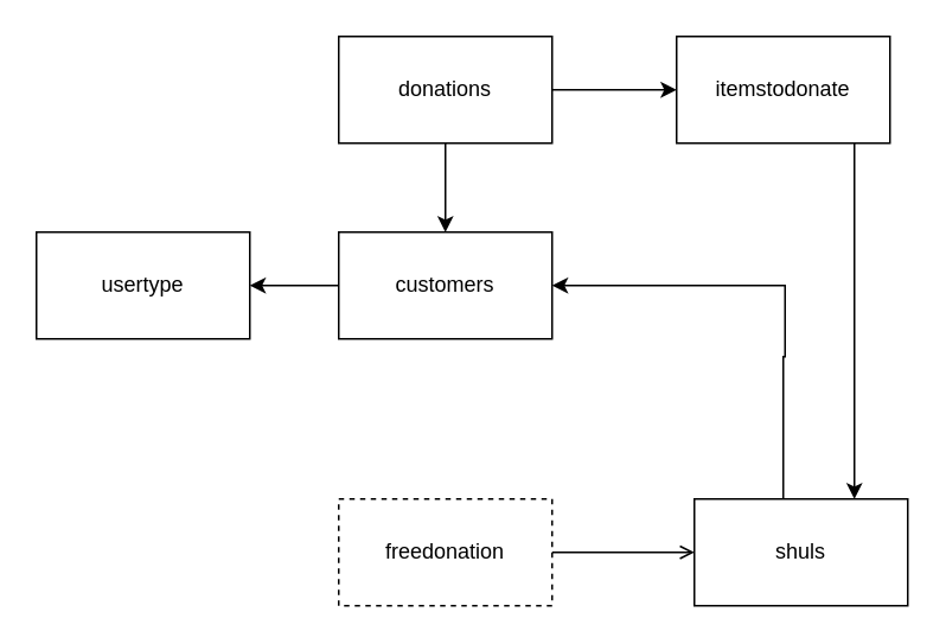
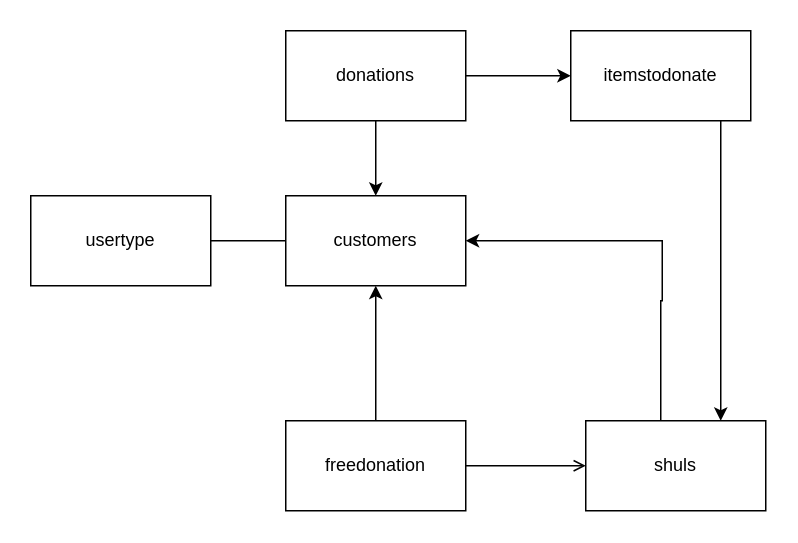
- <mxCell id="9" style="edgeStyle=orthogonalEdgeStyle;rounded=0;orthogonalLoop=1;jettySize=auto;html=1;entryX=1;entryY=0.5;entryDx=0;entryDy=0;" edge="1" parent="1" source="10" target="8"><mxGeometry relative="1" as="geometry" /></mxCell>
+ <mxCell id="9" style="edgeStyle=orthogonalEdgeStyle;rounded=0;orthogonalLoop=1;jettySize=auto;html=1;entryX=1;entryY=0.5;entryDx=0;entryDy=0;endArrow=none;" edge="1" parent="1" source="10" target="8"><mxGeometry relative="1" as="geometry" /></mxCell>
+ <mxCell id="5" style="edgeStyle=orthogonalEdgeStyle;rounded=0;orthogonalLoop=1;jettySize=auto;html=1;entryX=0.5;entryY=1;entryDx=0;entryDy=0;" edge="1" parent="1" source="7" target="10"><mxGeometry relative="1" as="geometry" /></mxCell>
- <mxCell id="7" value="freedonation" style="rounded=0;whiteSpace=wrap;html=1;dashed=1;" vertex="1" parent="1"><mxGeometry x="190" y="280" width="120" height="60" as="geometry" /></mxCell>
+ <mxCell id="7" value="freedonation" style="rounded=0;whiteSpace=wrap;html=1;" vertex="1" parent="1"><mxGeometry x="190" y="280" width="120" height="60" as="geometry" /></mxCell>
